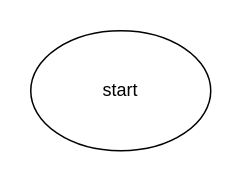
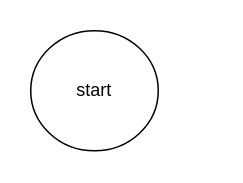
- <mxCell id="2" value="start" style="ellipse;whiteSpace=wrap;html=1;" vertex="1" parent="1"><mxGeometry x="20" y="20" width="120" height="80" as="geometry" /></mxCell>
+ <mxCell id="2" value="start" style="ellipse;whiteSpace=wrap;html=1;" vertex="1" parent="1"><mxGeometry x="20" y="20" width="85" height="80" as="geometry" /></mxCell>
